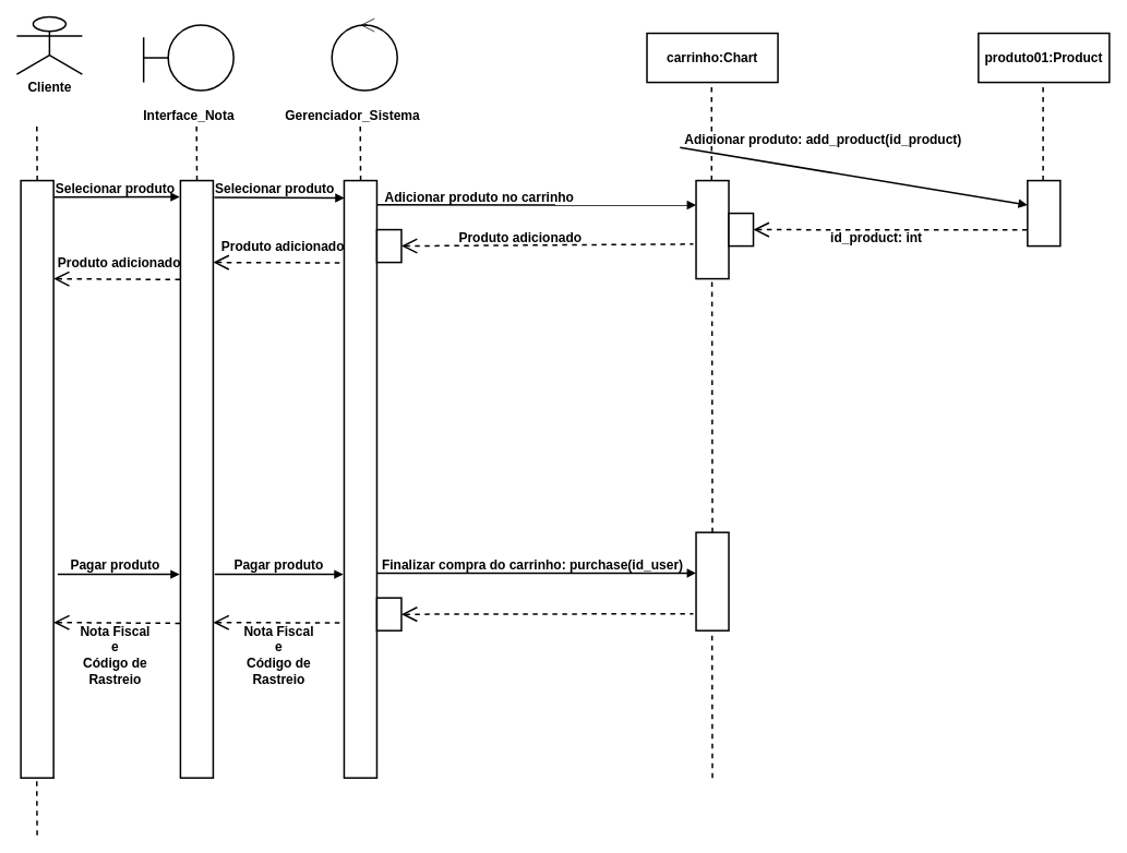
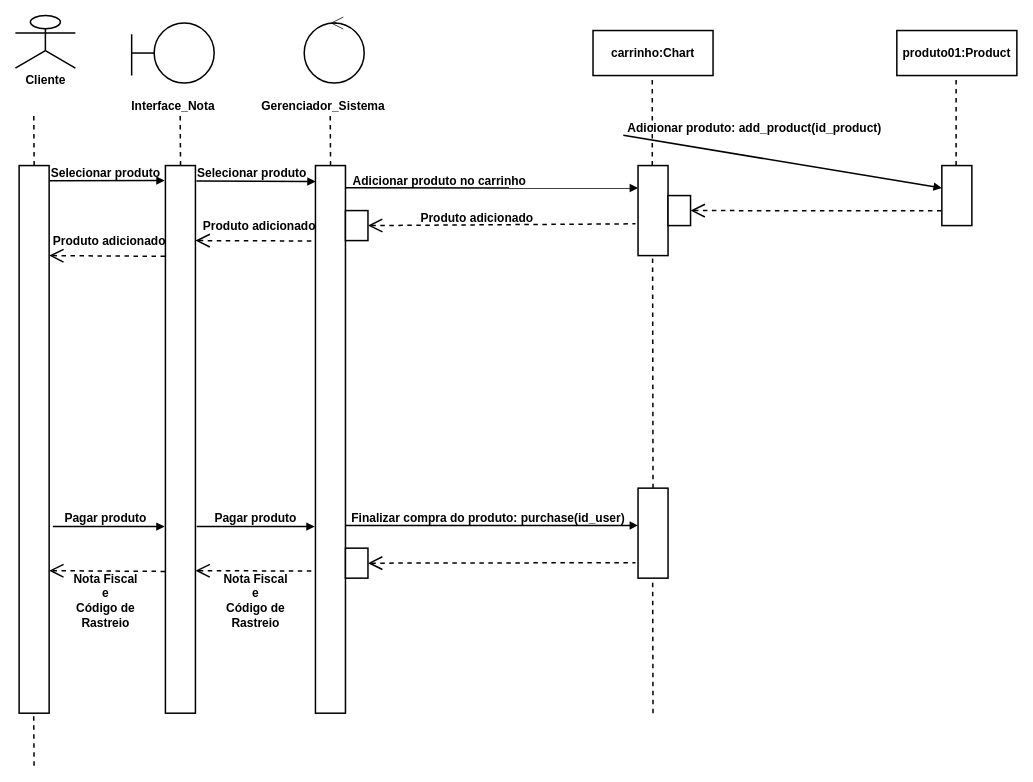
- <mxCell id="32" value="&lt;b&gt;id_product: int&lt;/b&gt;" style="text;html=1;align=center;verticalAlign=middle;resizable=0;points=[];autosize=1;fontSize=16;" vertex="1" parent="1"><mxGeometry x="1005" y="280" width="130" height="20" as="geometry" /></mxCell>
- <mxCell id="51" value="&lt;b&gt;Finalizar compra do carrinho: purchase(id_user)&lt;/b&gt;" style="text;html=1;align=center;verticalAlign=middle;resizable=0;points=[];autosize=1;fontSize=16;" vertex="1" parent="1"><mxGeometry x="460" y="680" width="380" height="20" as="geometry" /></mxCell>
+ <mxCell id="51" value="&lt;b&gt;Finalizar compra do produto: purchase(id_user)&lt;/b&gt;" style="text;html=1;align=center;verticalAlign=middle;resizable=0;points=[];autosize=1;fontSize=16;" vertex="1" parent="1"><mxGeometry x="460" y="680" width="380" height="20" as="geometry" /></mxCell>
